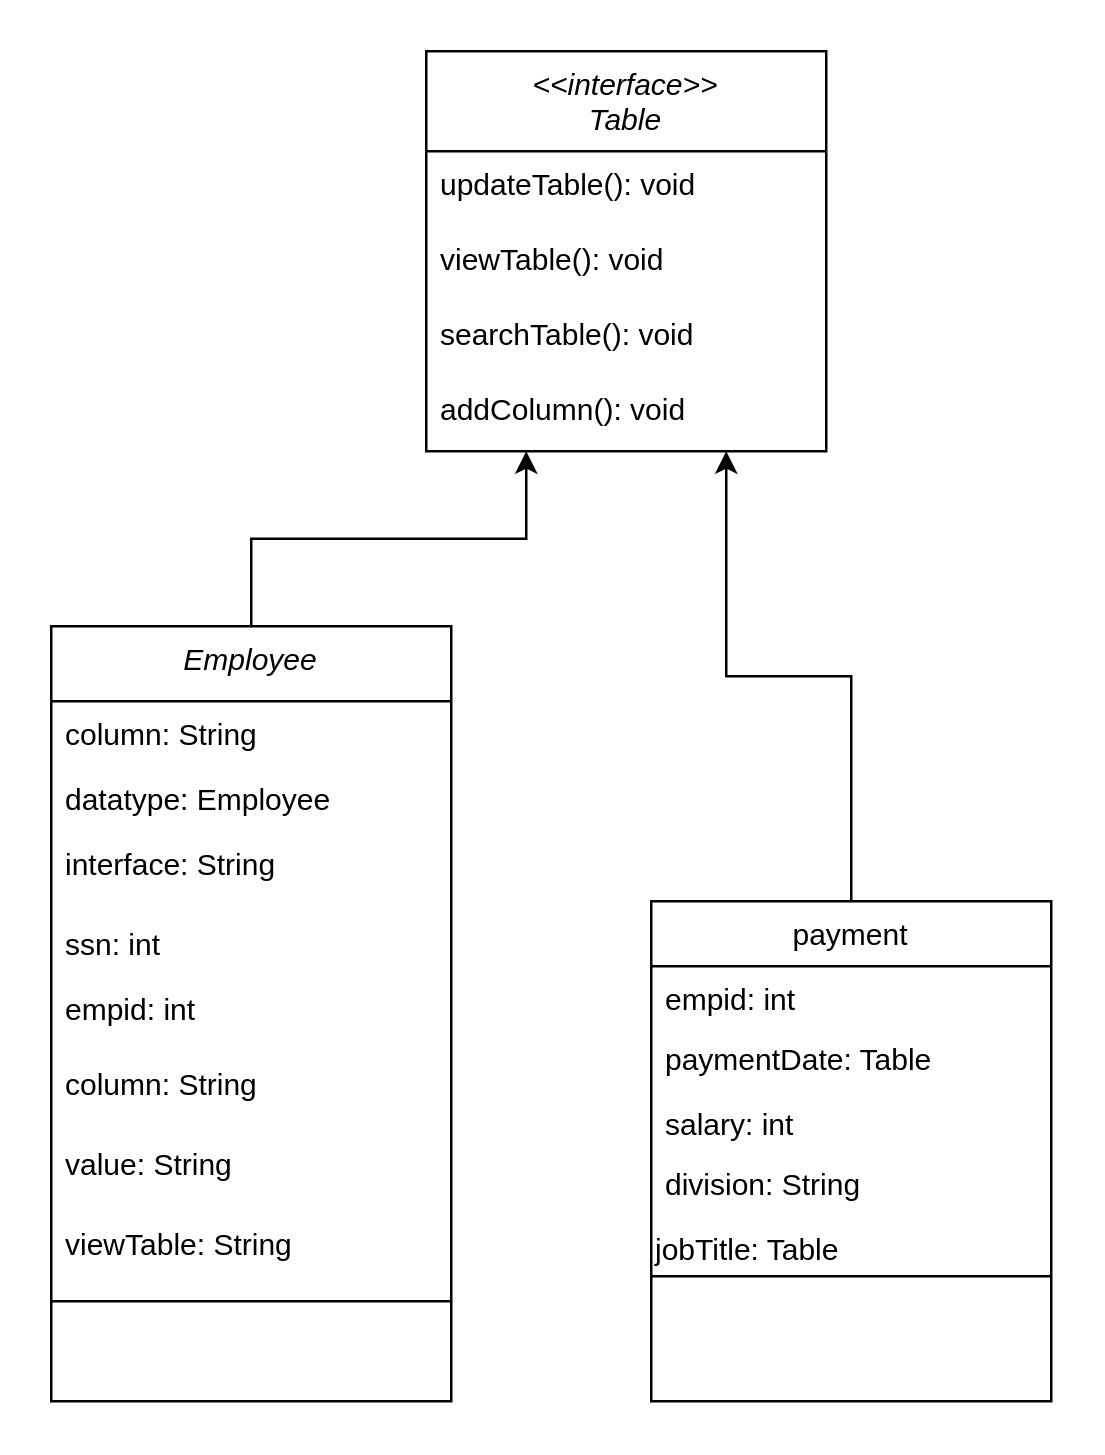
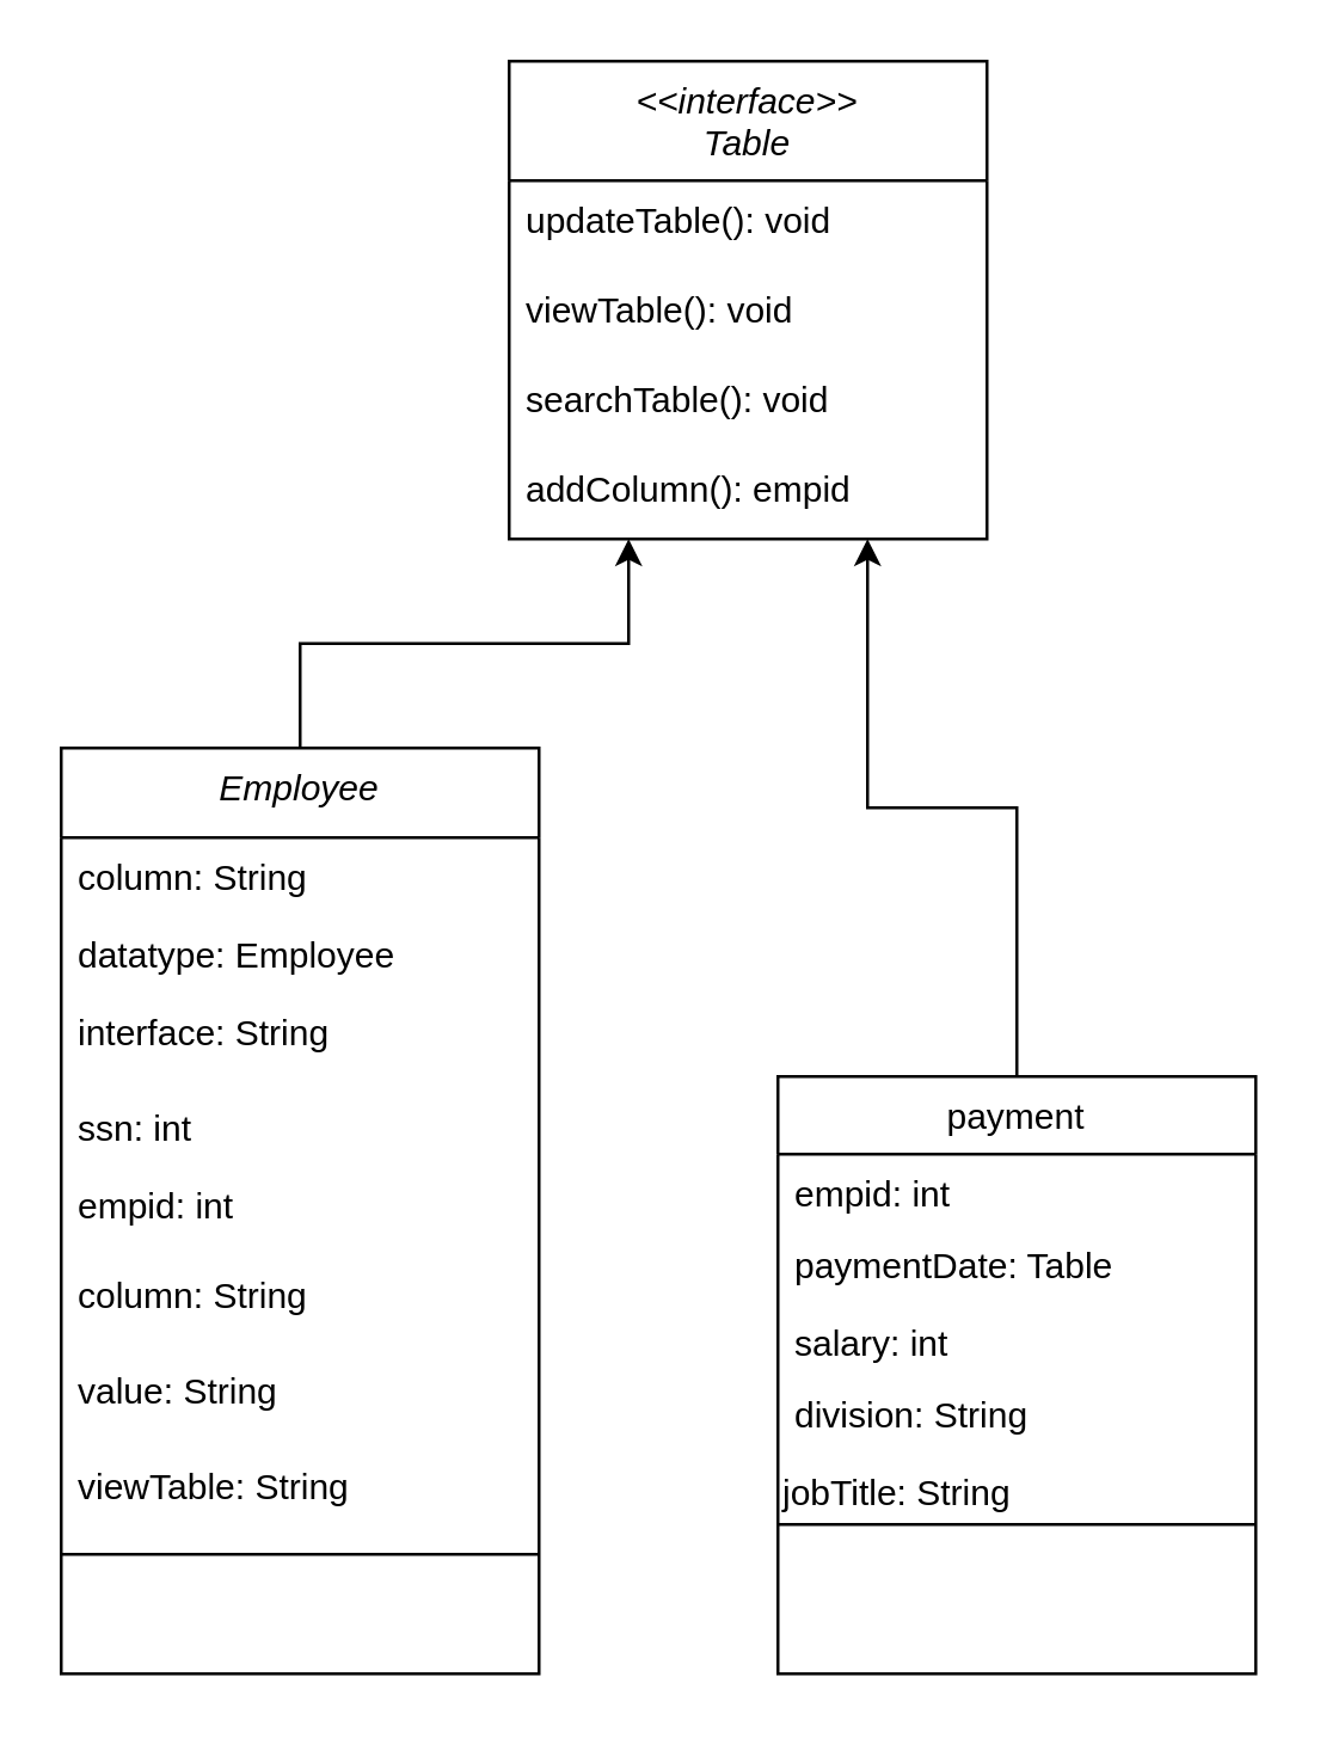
- <mxCell id="6" value="addColumn(): void" style="text;align=left;verticalAlign=top;spacingLeft=4;spacingRight=4;overflow=hidden;rotatable=0;points=[[0,0.5],[1,0.5]];portConstraint=eastwest;" parent="2" vertex="1"><mxGeometry y="130" width="160" height="30" as="geometry" /></mxCell>
+ <mxCell id="6" value="addColumn(): empid" style="text;align=left;verticalAlign=top;spacingLeft=4;spacingRight=4;overflow=hidden;rotatable=0;points=[[0,0.5],[1,0.5]];portConstraint=eastwest;" parent="2" vertex="1"><mxGeometry y="130" width="160" height="30" as="geometry" /></mxCell>
- <mxCell id="12" value="jobTitle: Table" style="text;whiteSpace=wrap;html=1;" parent="7" vertex="1"><mxGeometry y="126" width="160" height="20" as="geometry" /></mxCell>
+ <mxCell id="12" value="jobTitle: String" style="text;whiteSpace=wrap;html=1;" parent="7" vertex="1"><mxGeometry y="126" width="160" height="20" as="geometry" /></mxCell>
